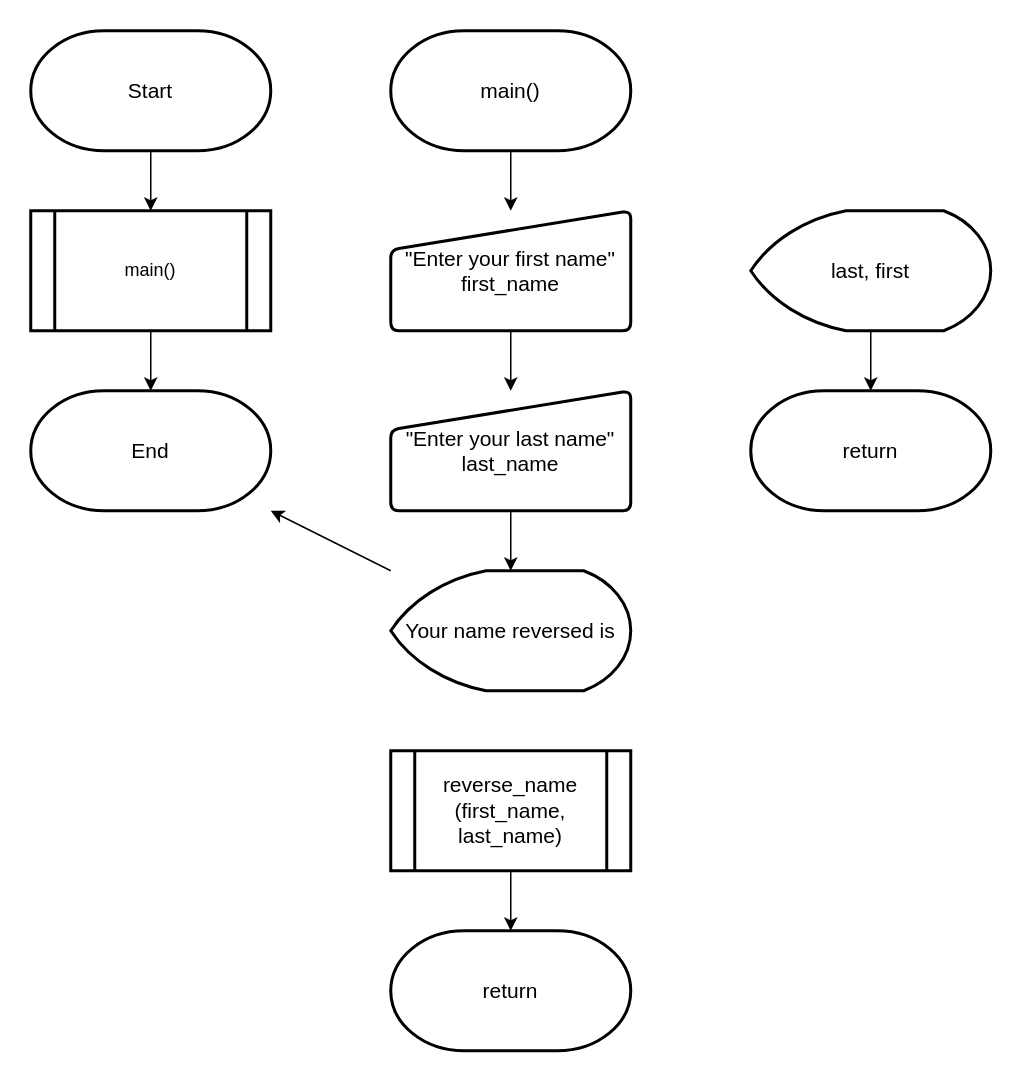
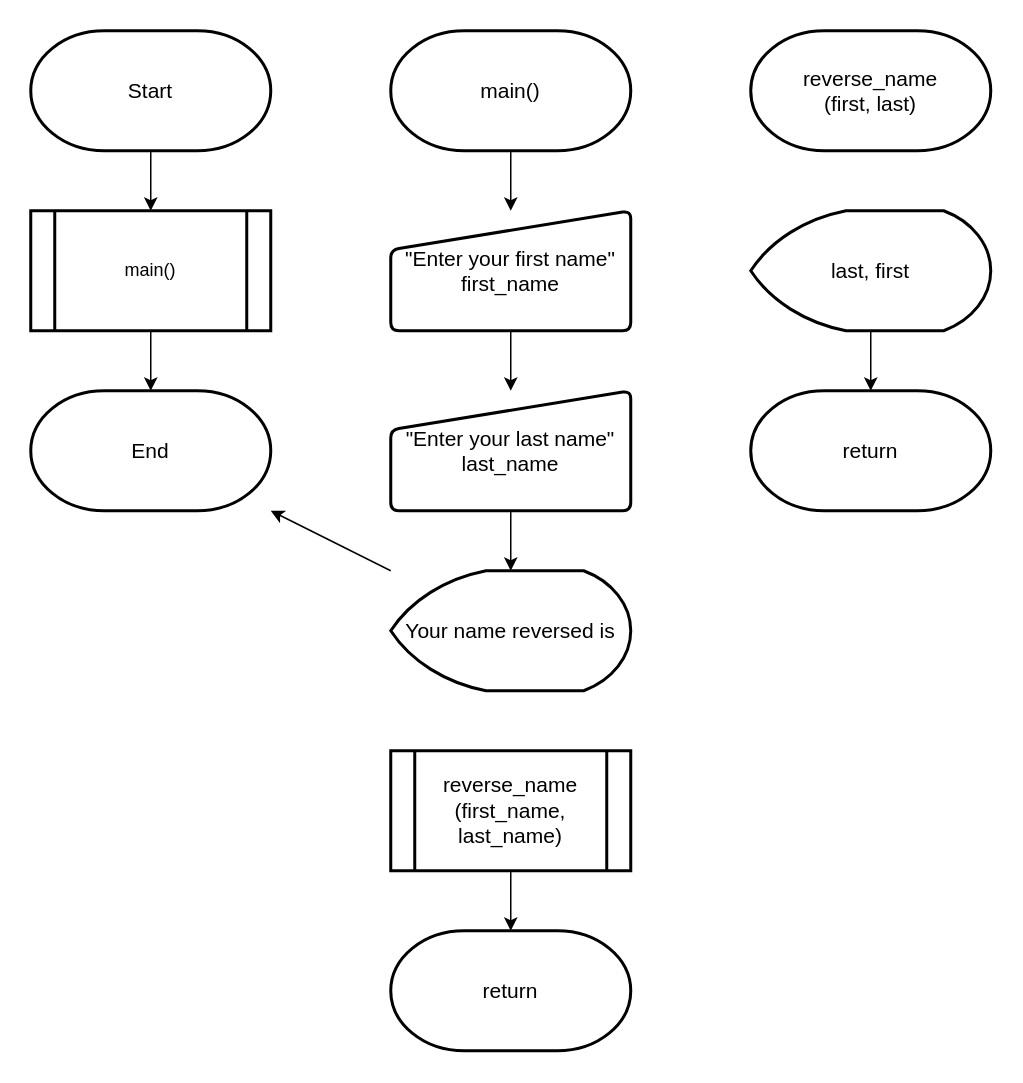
+ <mxCell id="7" value="&lt;span style=&quot;font-size: 14px;&quot;&gt;reverse_name&lt;br&gt;(first, last)&lt;/span&gt;" style="strokeWidth=2;html=1;shape=mxgraph.flowchart.terminator;whiteSpace=wrap;" vertex="1" parent="1"><mxGeometry x="500" y="20" width="160" height="80" as="geometry" /></mxCell>
